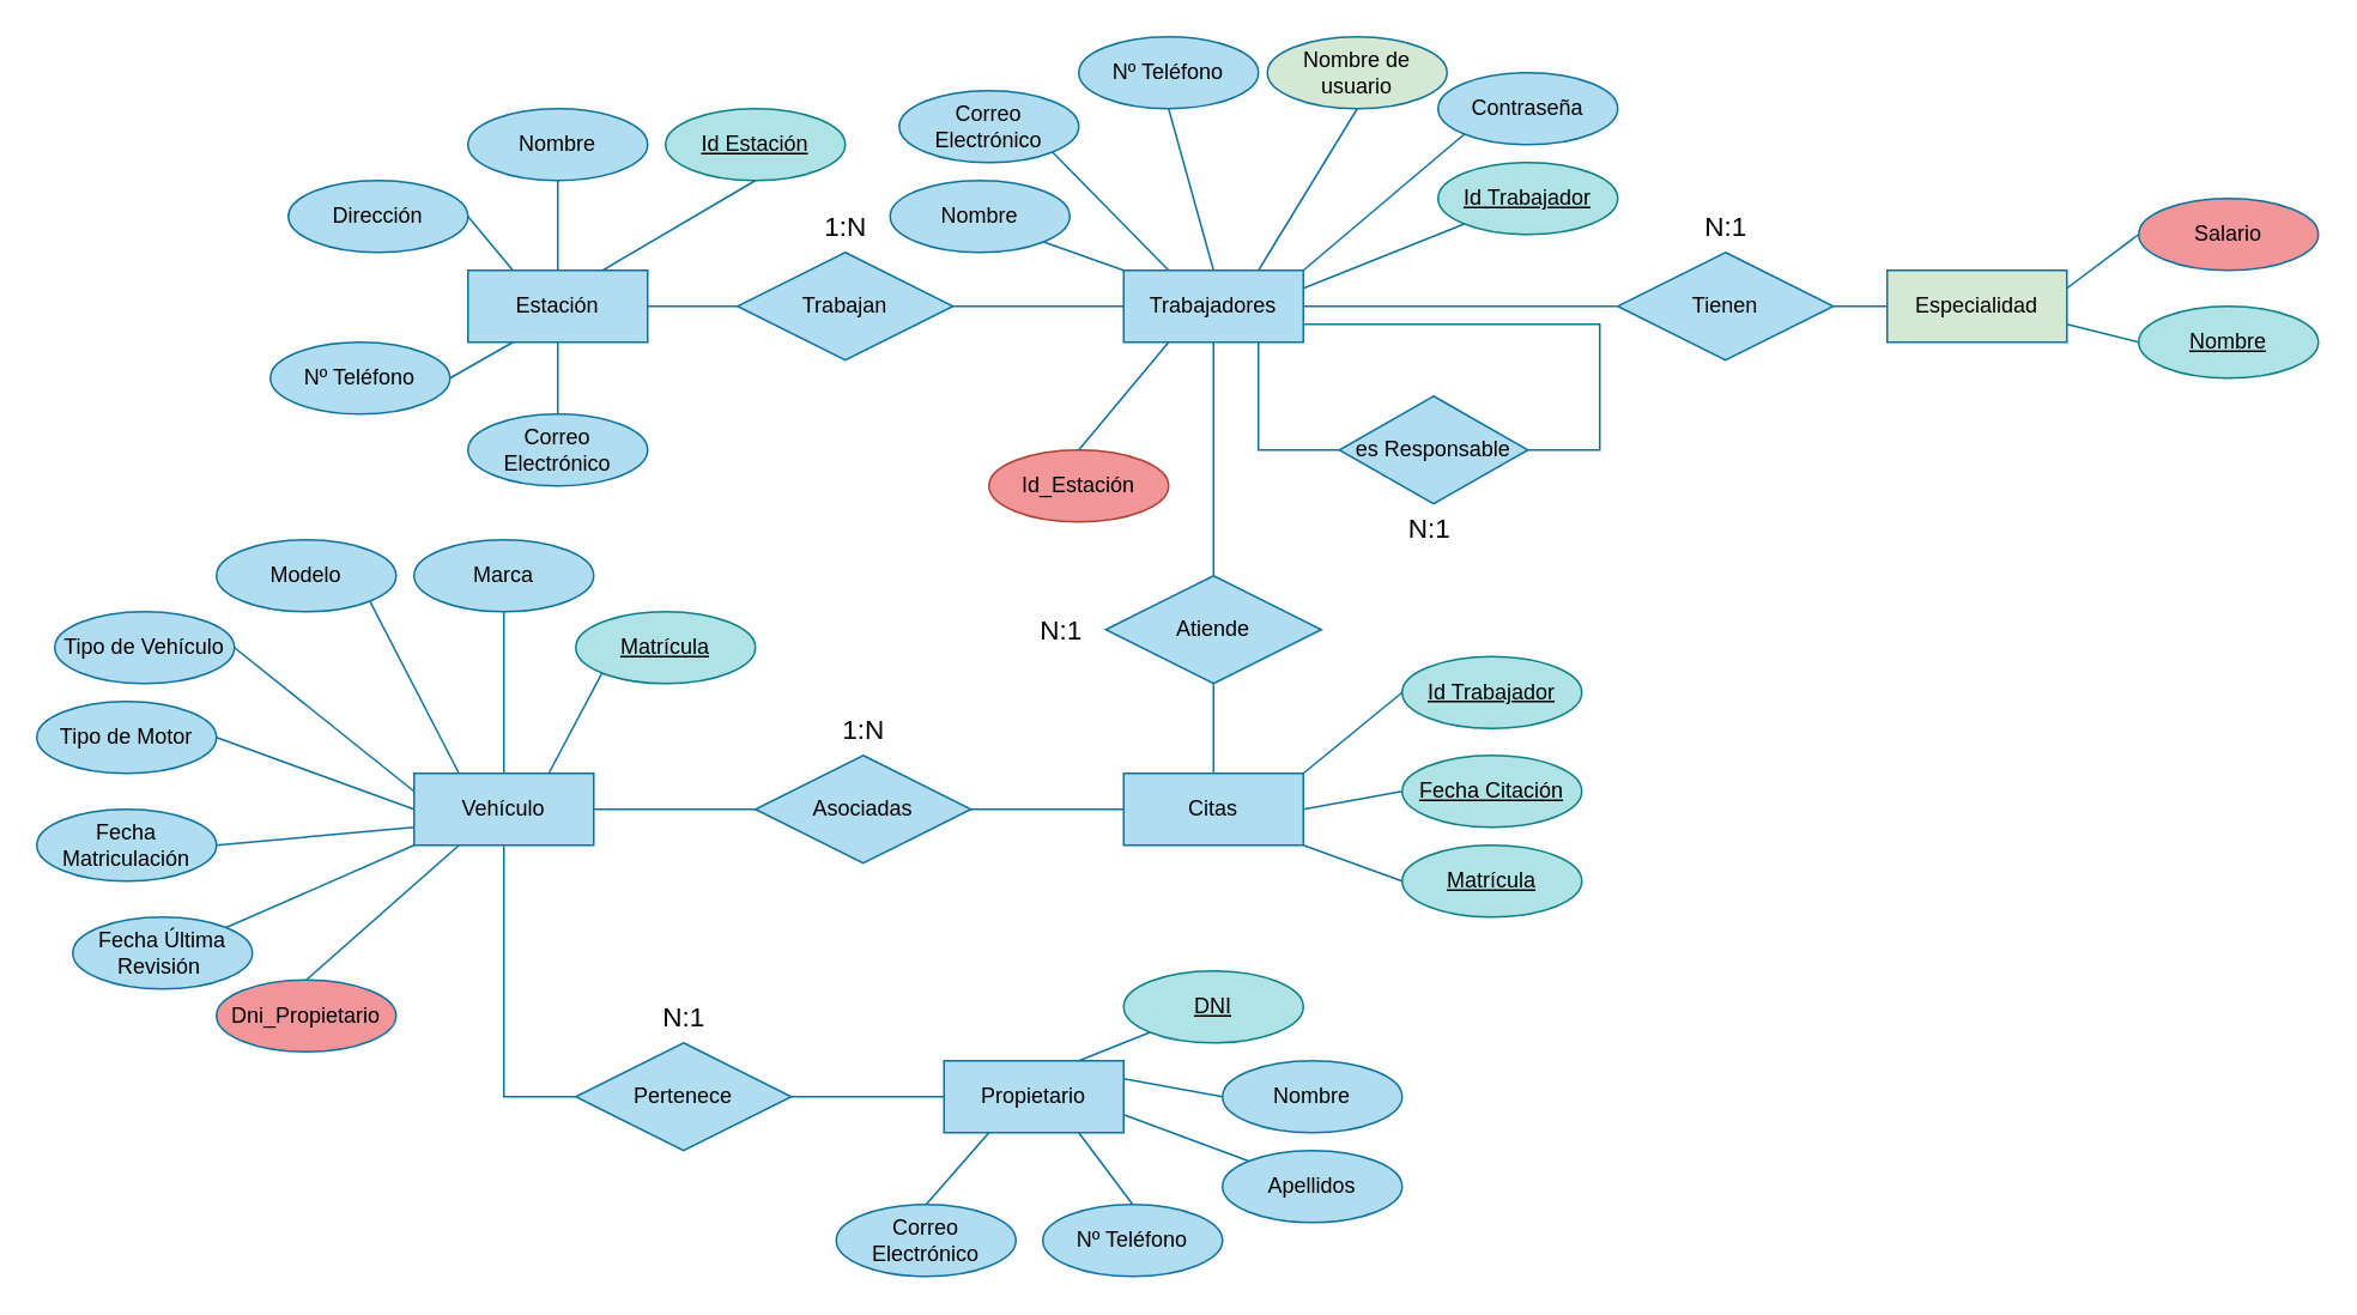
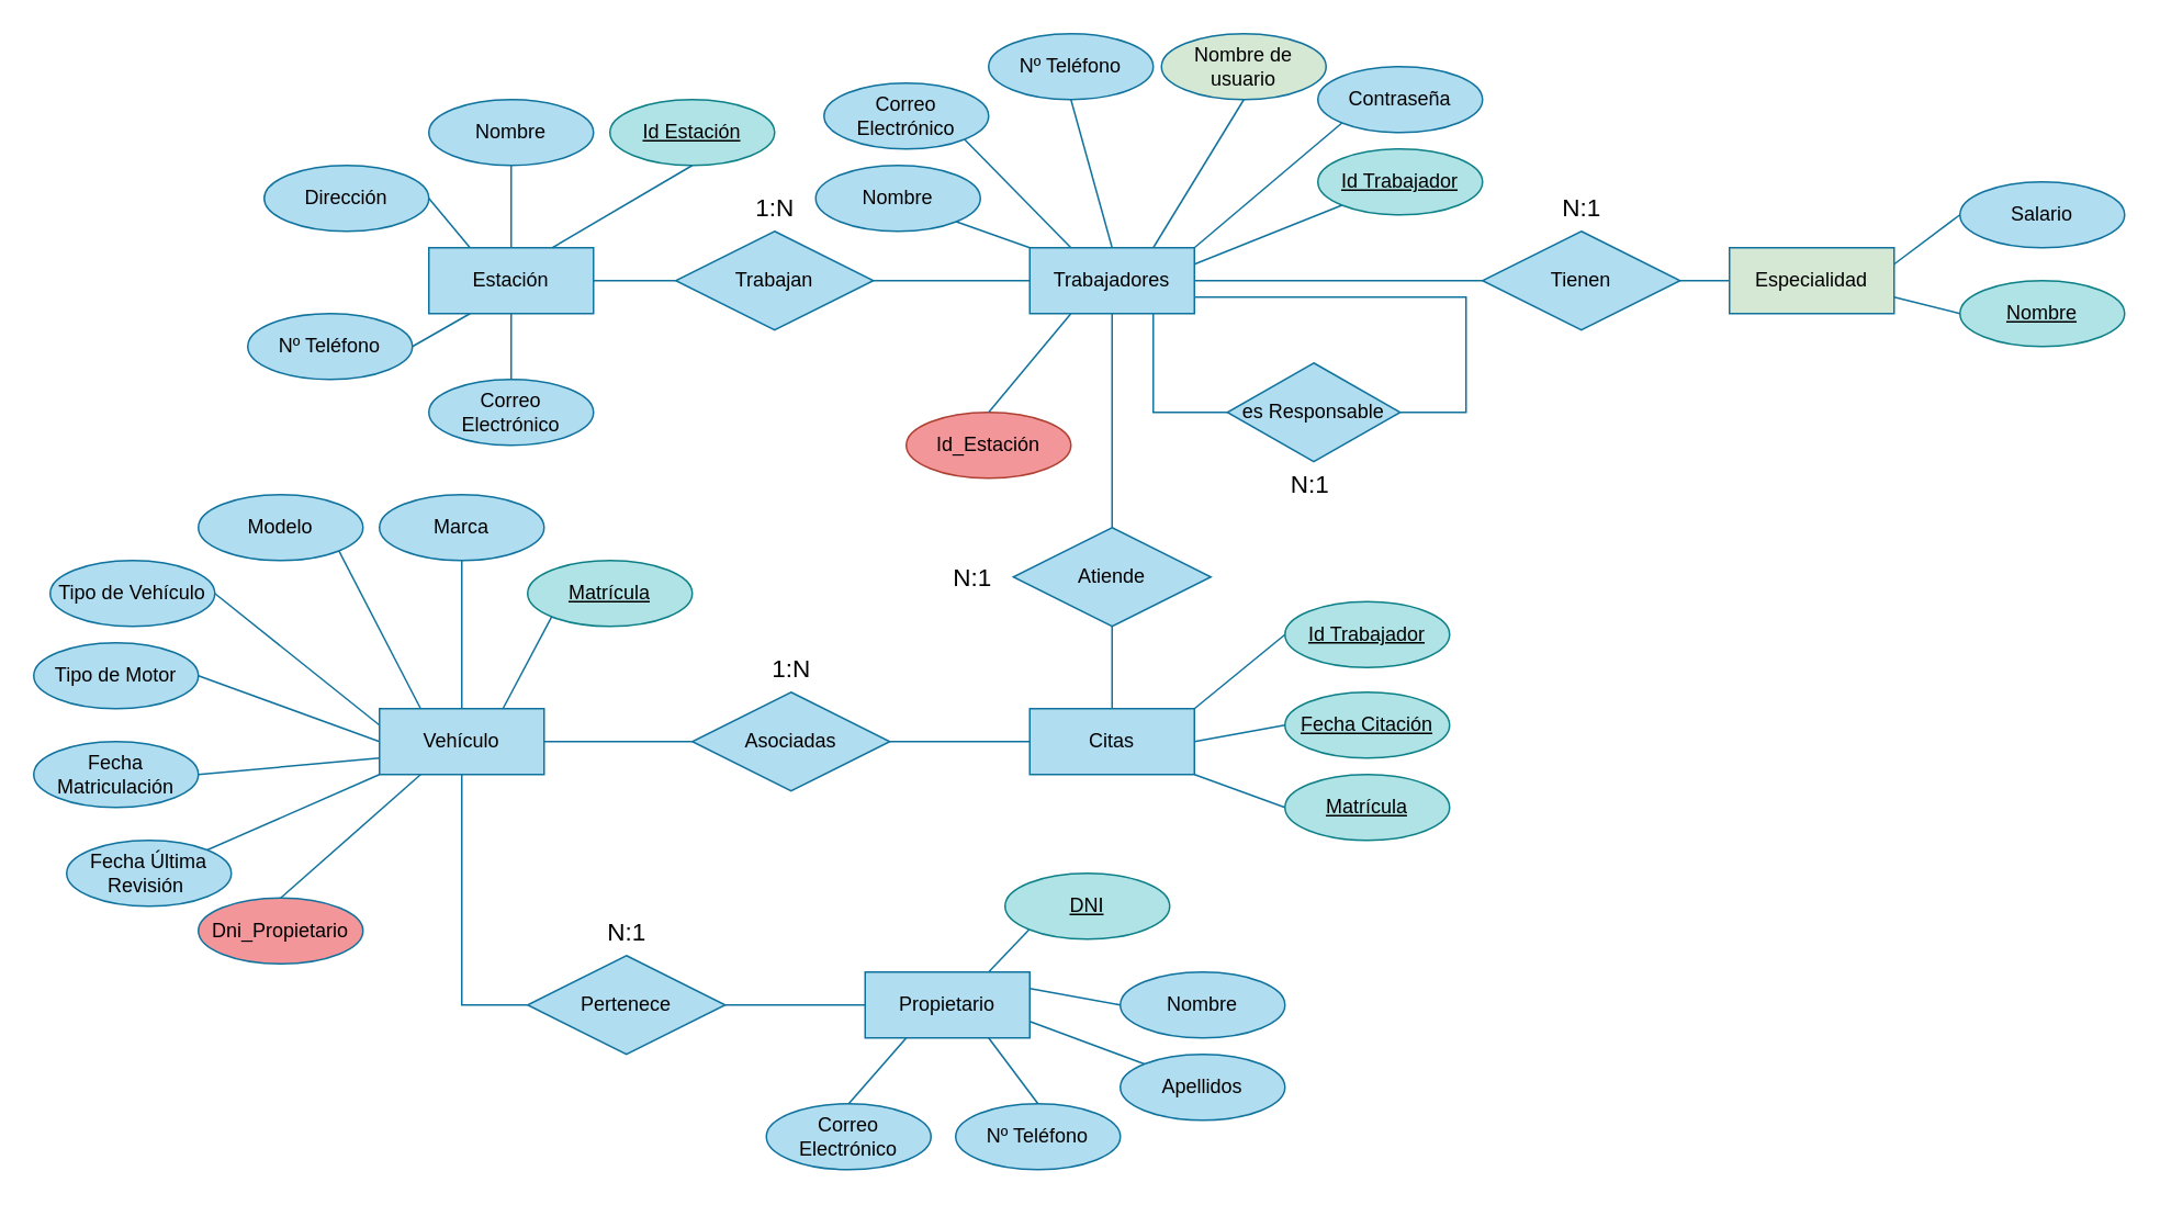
- <mxCell id="12" value="Salario" style="ellipse;whiteSpace=wrap;html=1;align=center;fillColor=#f3969a;strokeColor=#10739e;" parent="1" vertex="1"><mxGeometry x="1190" y="110" width="100" height="40" as="geometry" /></mxCell>
+ <mxCell id="12" value="Salario" style="ellipse;whiteSpace=wrap;html=1;align=center;fillColor=#b1ddf0;strokeColor=#10739e;" parent="1" vertex="1"><mxGeometry x="1190" y="110" width="100" height="40" as="geometry" /></mxCell>
- <mxCell id="59" value="DNI" style="ellipse;whiteSpace=wrap;html=1;align=center;fontStyle=4;fillColor=#b0e3e6;strokeColor=#0e8088;" parent="1" vertex="1"><mxGeometry x="625" y="540" width="100" height="40" as="geometry" /></mxCell>
+ <mxCell id="59" value="DNI" style="ellipse;whiteSpace=wrap;html=1;align=center;fontStyle=4;fillColor=#b0e3e6;strokeColor=#0e8088;" parent="1" vertex="1"><mxGeometry x="610" y="530" width="100" height="40" as="geometry" /></mxCell>
